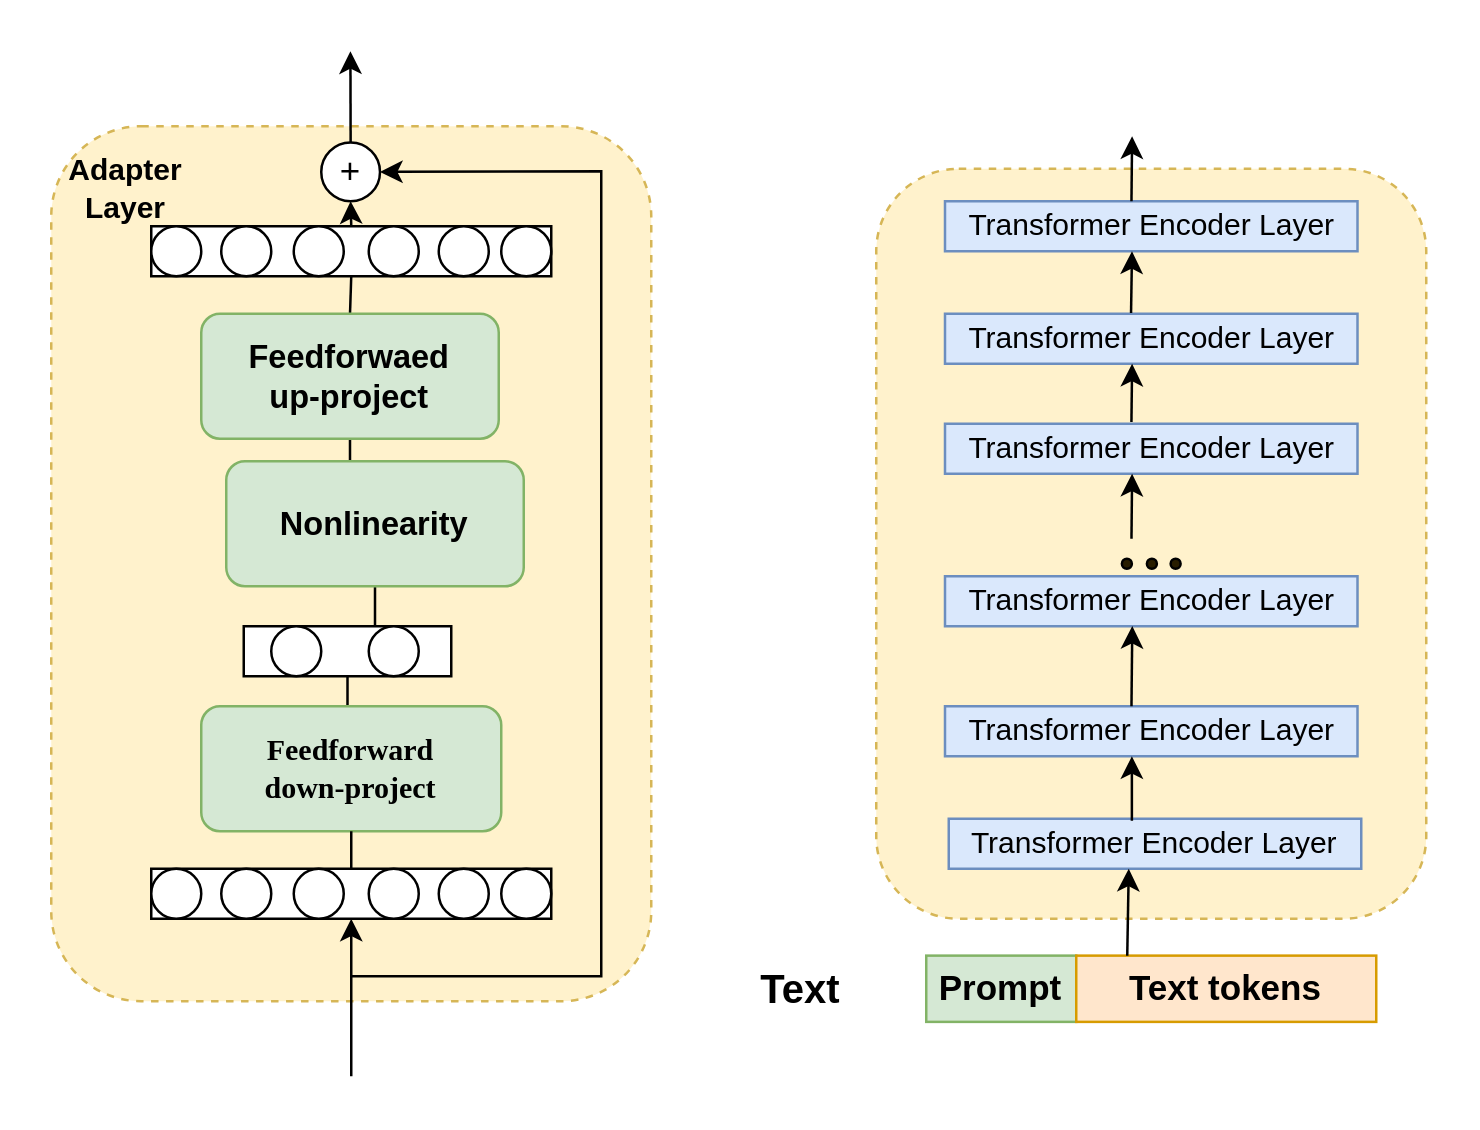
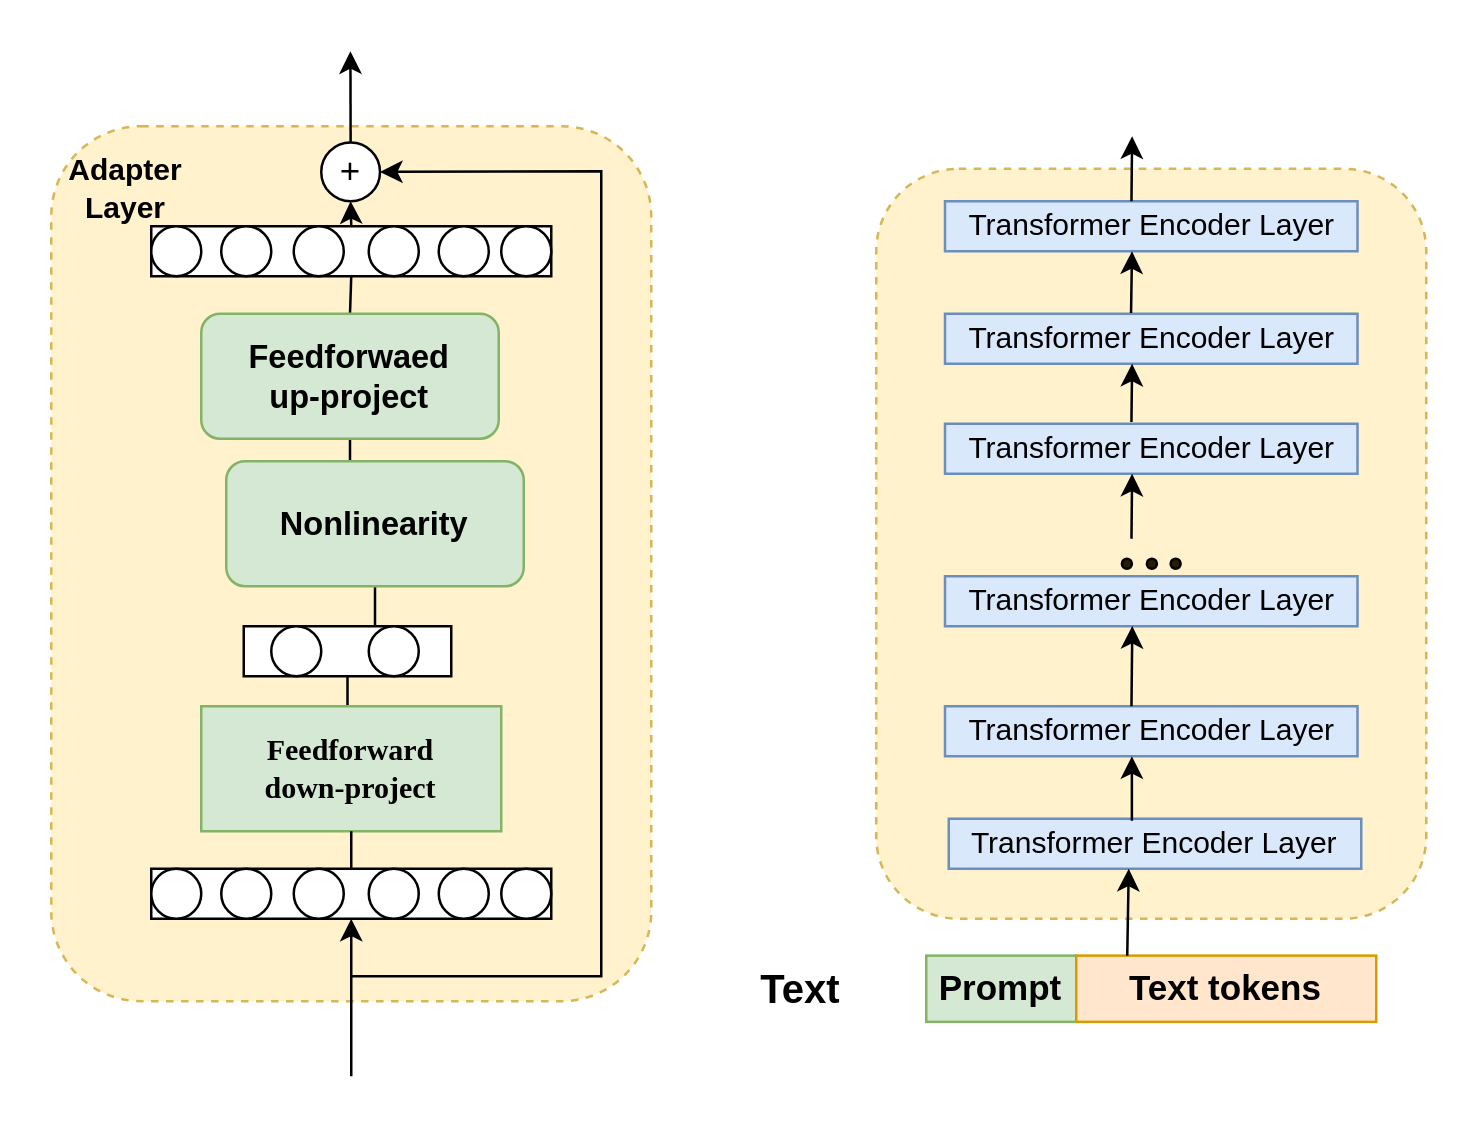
- <mxCell id="4" value="&lt;b&gt;&lt;font face=&quot;Tahoma&quot;&gt;Feedforward&lt;br&gt;down-project&lt;/font&gt;&lt;/b&gt;" style="rounded=1;whiteSpace=wrap;html=1;fillColor=#d5e8d4;strokeColor=#82b366;" parent="1" vertex="1"><mxGeometry x="80" y="282" width="120" height="50" as="geometry" /></mxCell>
+ <mxCell id="4" value="&lt;b&gt;&lt;font face=&quot;Tahoma&quot;&gt;Feedforward&lt;br&gt;down-project&lt;/font&gt;&lt;/b&gt;" style="whiteSpace=wrap;html=1;fillColor=#d5e8d4;strokeColor=#82b366;rounded=0;" parent="1" vertex="1"><mxGeometry x="80" y="282" width="120" height="50" as="geometry" /></mxCell>
